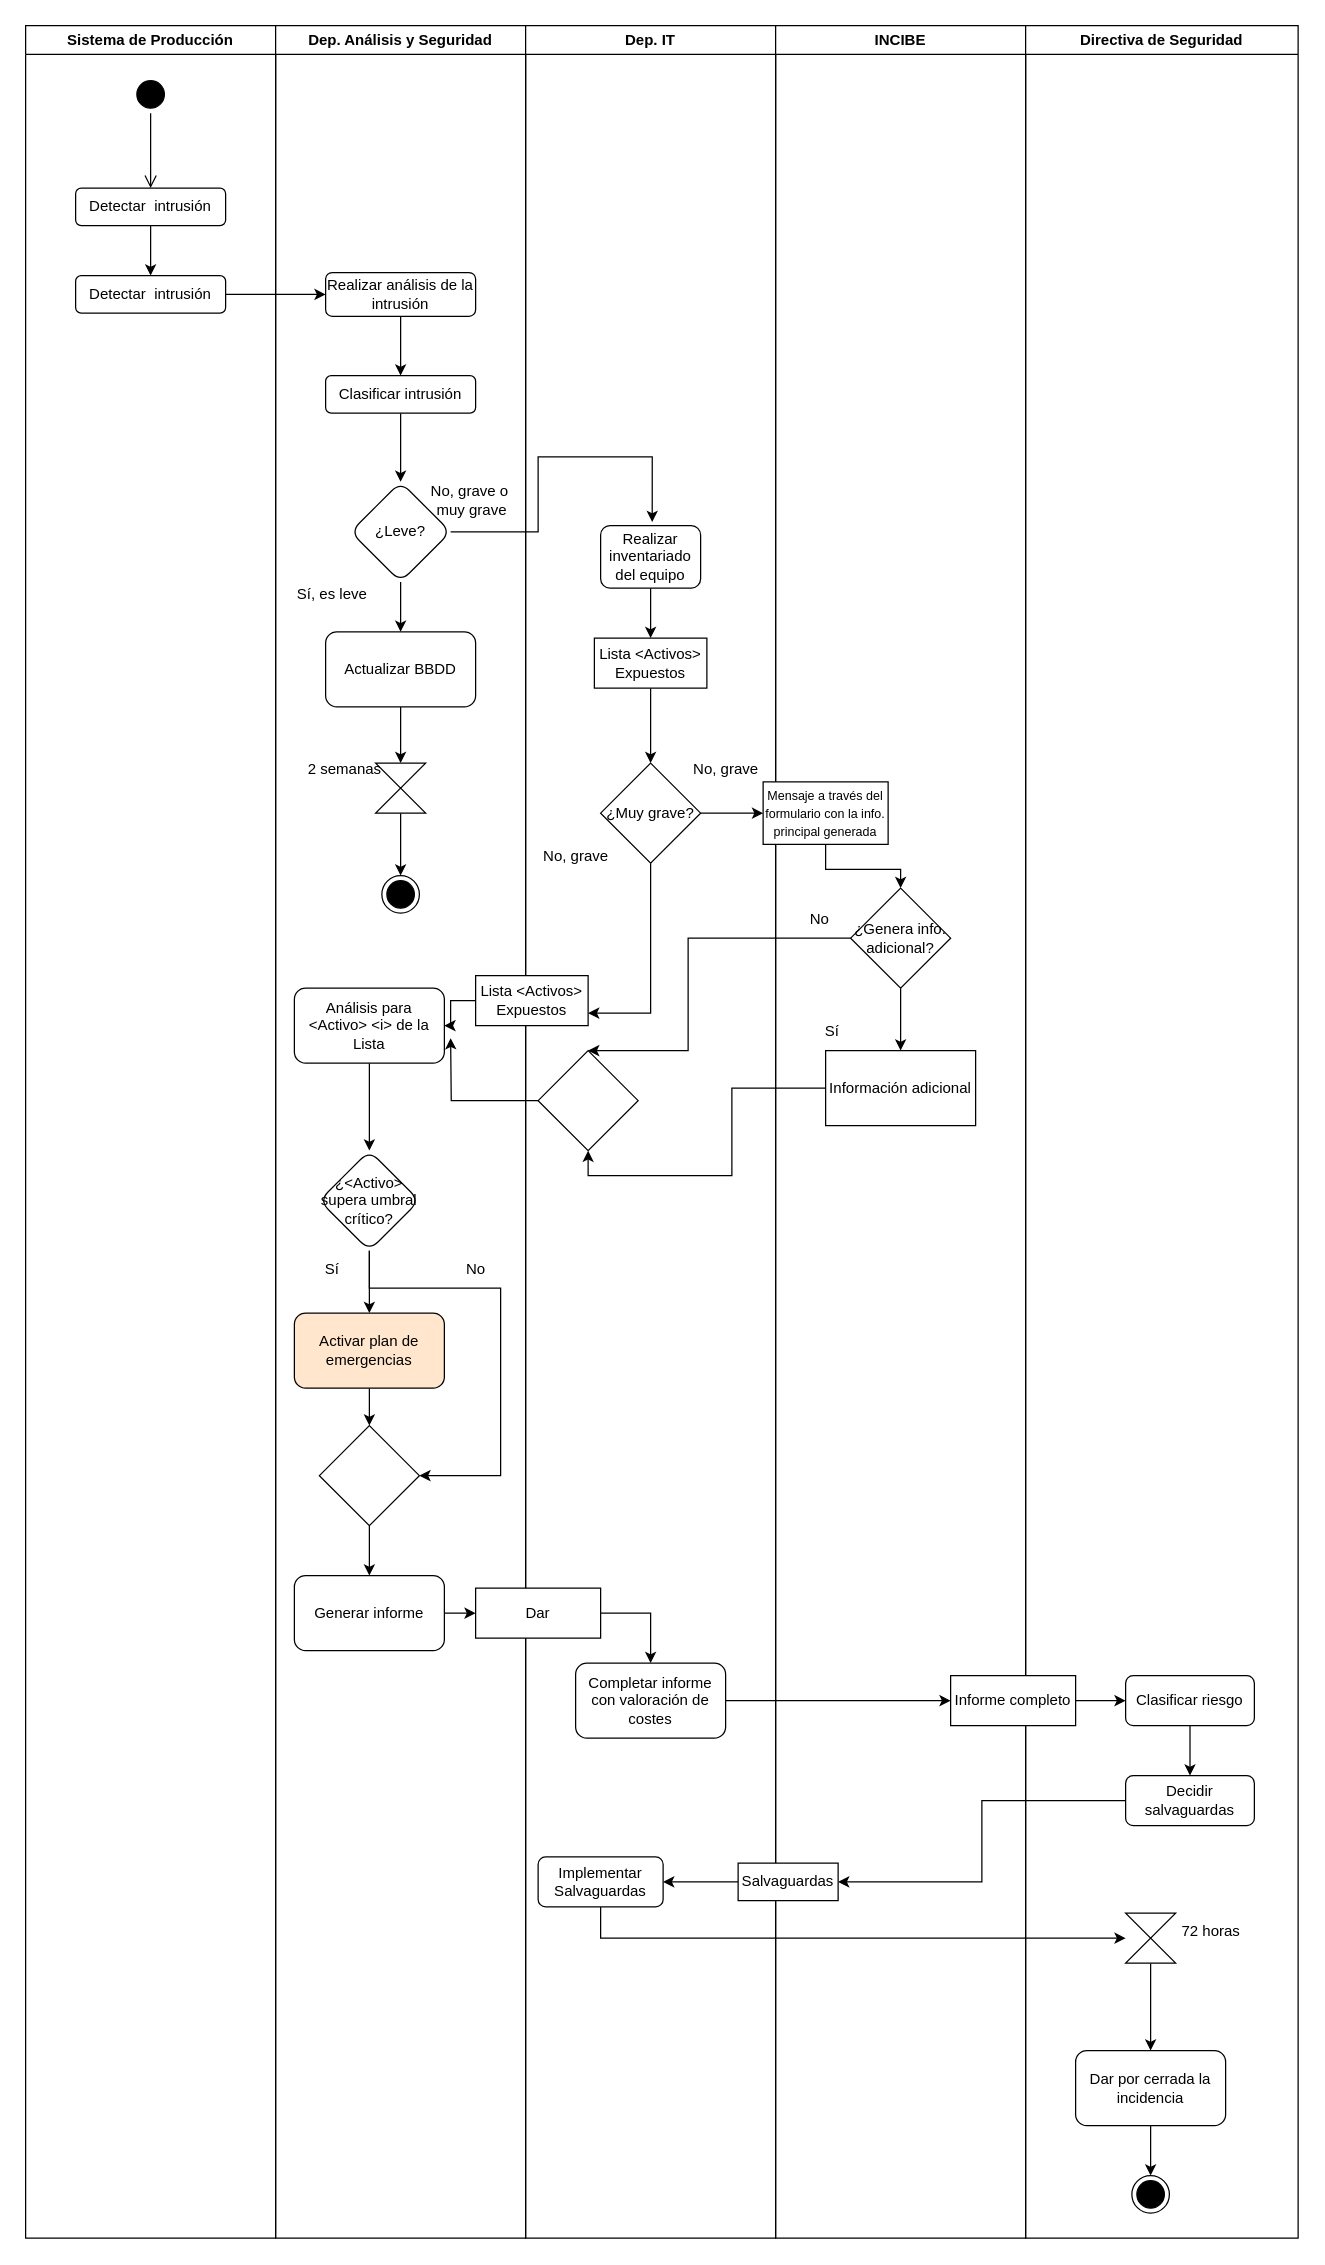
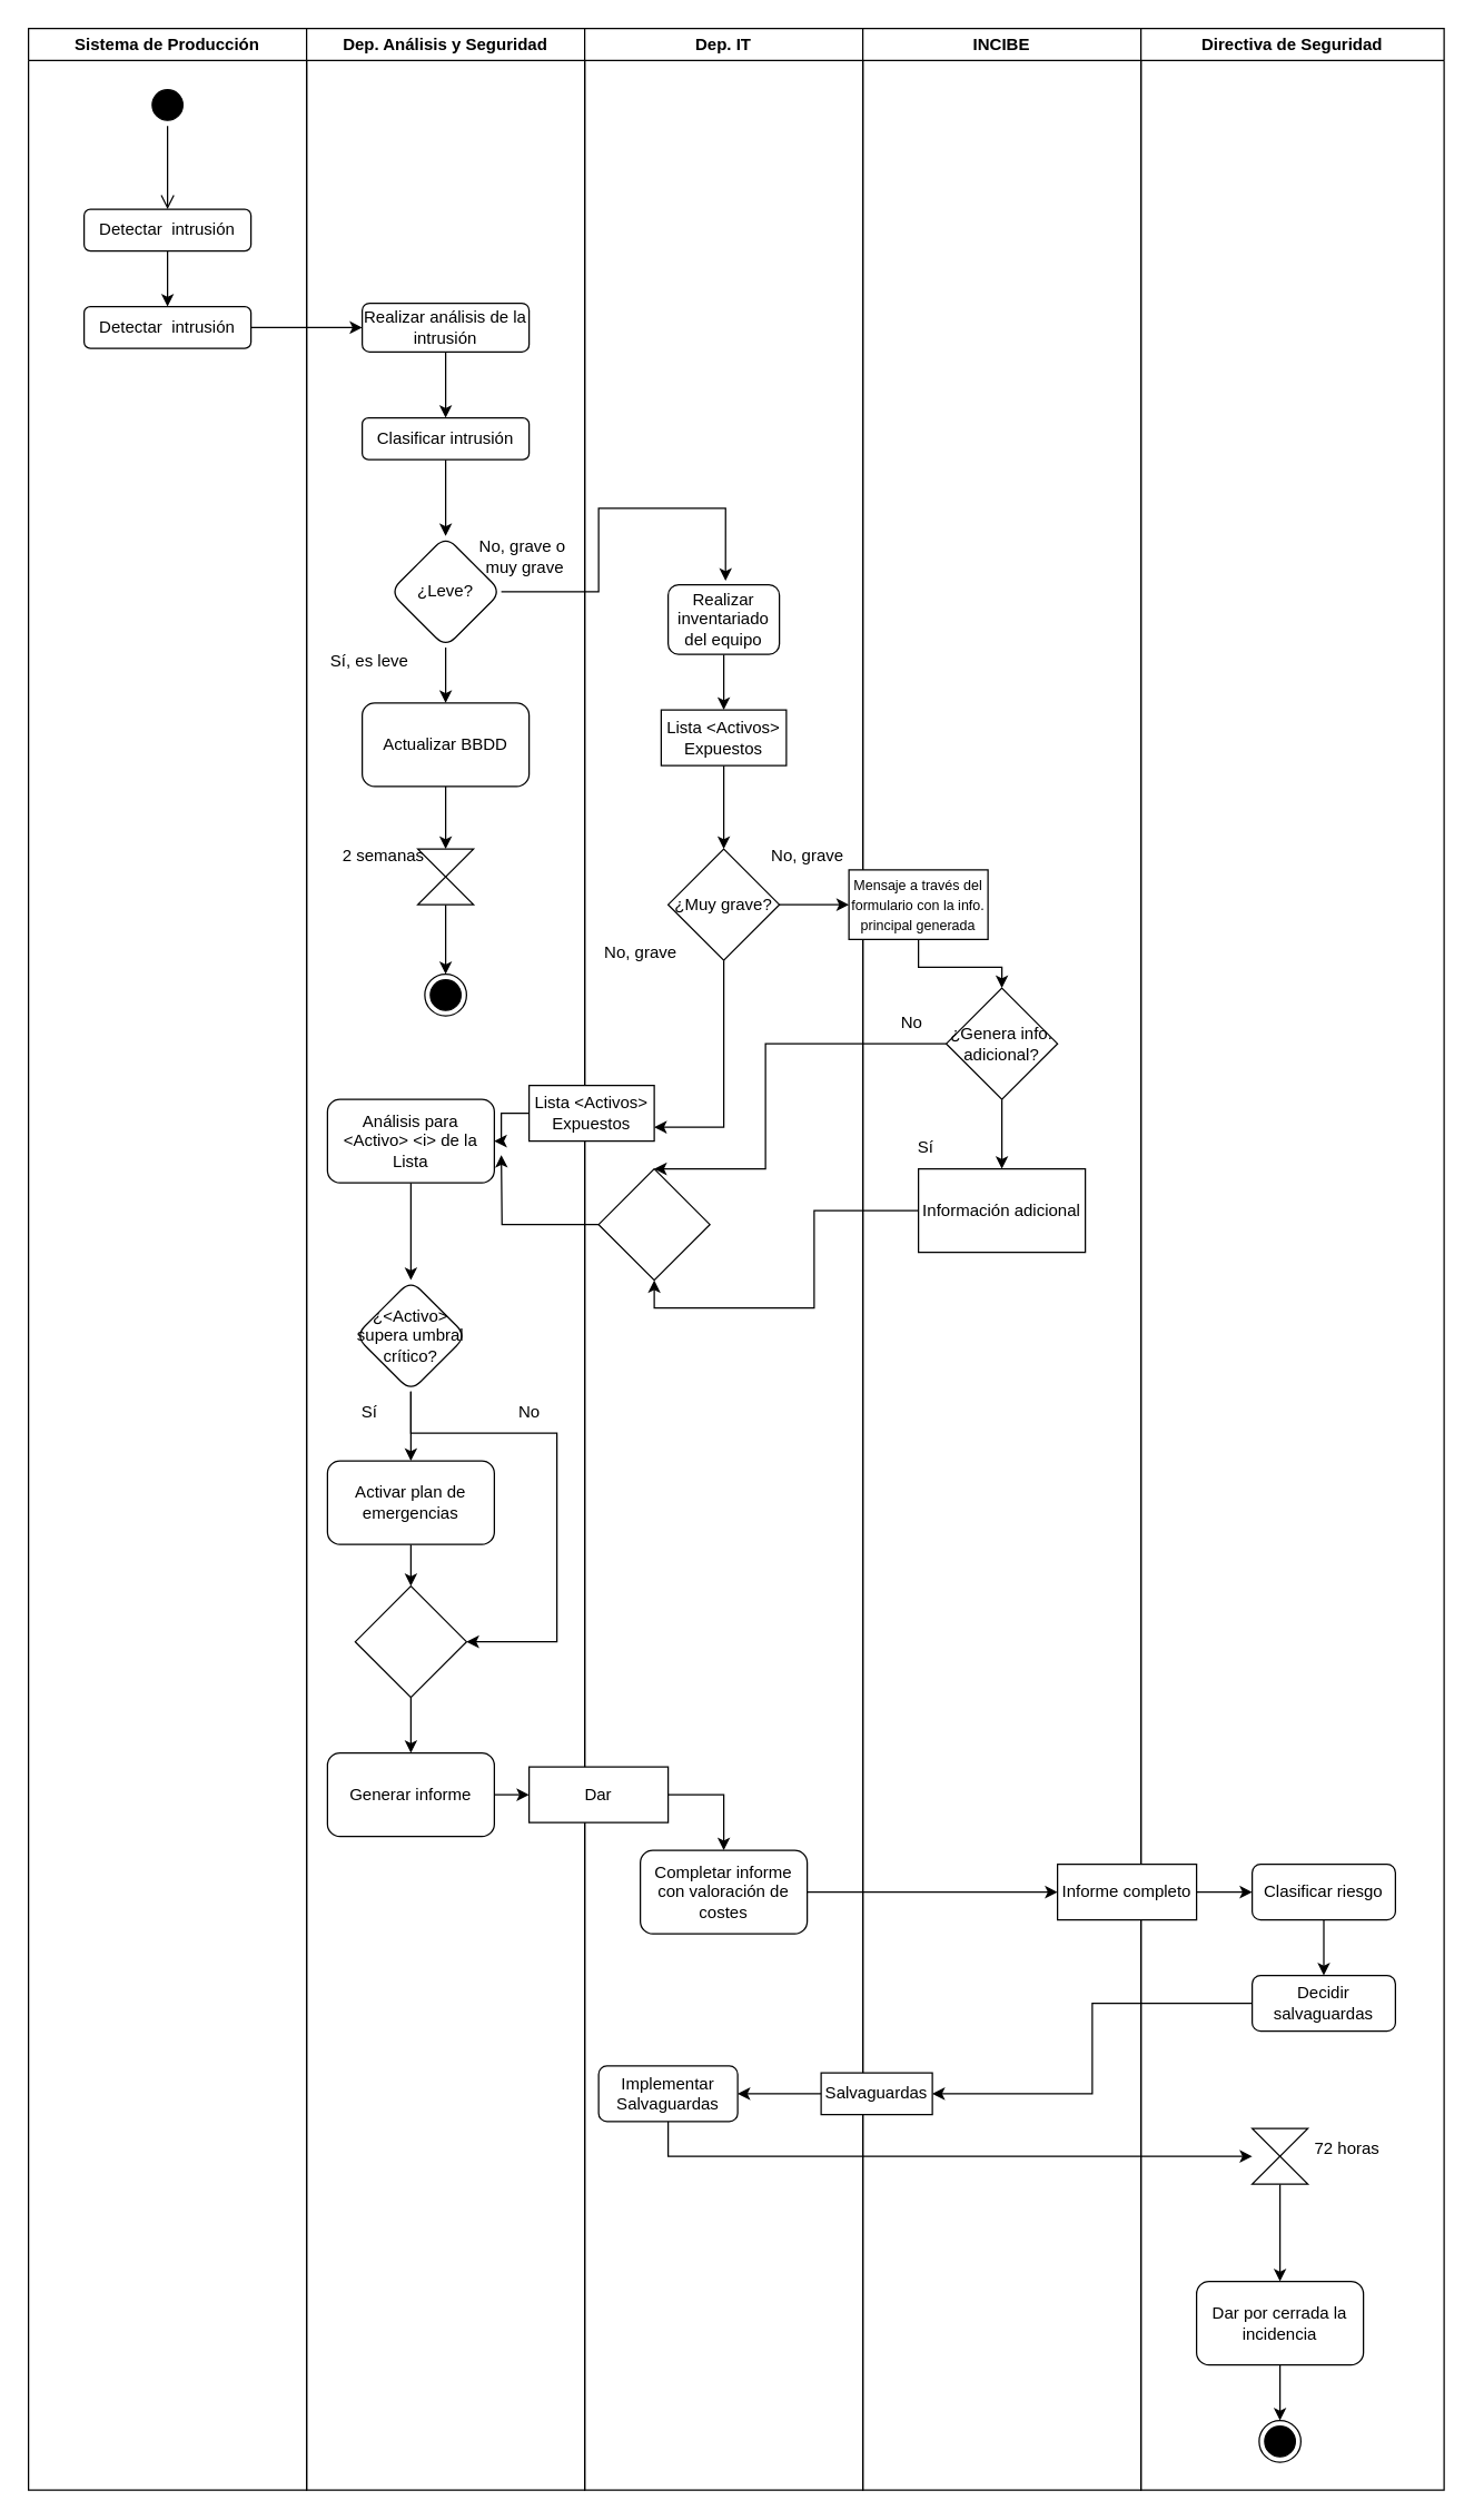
- <mxCell id="29" value="Activar plan de emergencias" style="whiteSpace=wrap;html=1;rounded=1;fillColor=#ffe6cc;" parent="8" vertex="1"><mxGeometry x="15" y="1030" width="120" height="60" as="geometry" /></mxCell>
+ <mxCell id="29" value="Activar plan de emergencias" style="whiteSpace=wrap;html=1;rounded=1;" parent="8" vertex="1"><mxGeometry x="15" y="1030" width="120" height="60" as="geometry" /></mxCell>
